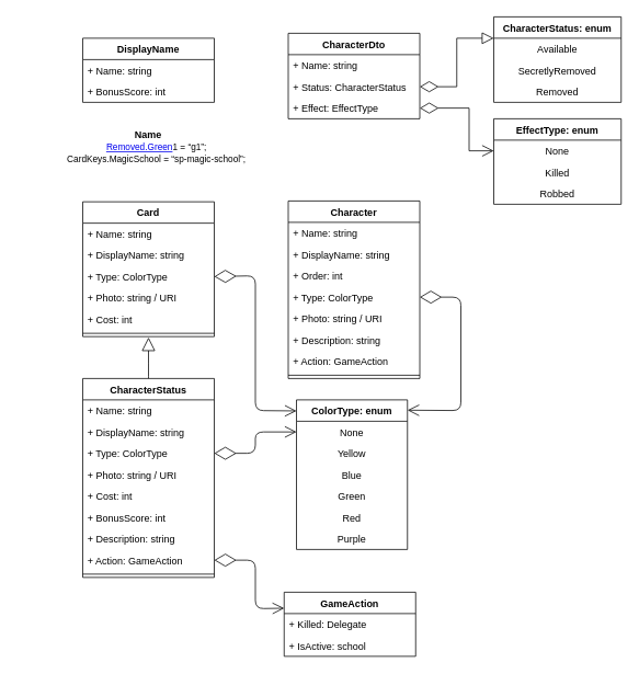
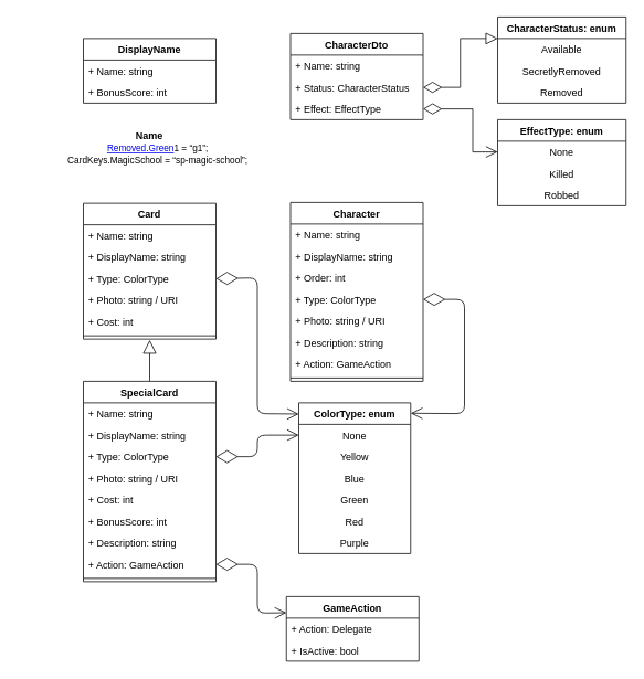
- <mxCell id="3" value="CharacterStatus" style="swimlane;fontStyle=1;align=center;verticalAlign=top;childLayout=stackLayout;horizontal=1;startSize=26;horizontalStack=0;resizeParent=1;resizeParentMax=0;resizeLast=0;collapsible=1;marginBottom=0;hachureGap=4;pointerEvents=0;" parent="1" vertex="1"><mxGeometry x="100" y="460" width="160" height="242" as="geometry" /></mxCell>
+ <mxCell id="3" value="SpecialCard" style="swimlane;fontStyle=1;align=center;verticalAlign=top;childLayout=stackLayout;horizontal=1;startSize=26;horizontalStack=0;resizeParent=1;resizeParentMax=0;resizeLast=0;collapsible=1;marginBottom=0;hachureGap=4;pointerEvents=0;" parent="1" vertex="1"><mxGeometry x="100" y="460" width="160" height="242" as="geometry" /></mxCell>
- <mxCell id="42" value="+ Killed: Delegate" style="text;strokeColor=none;fillColor=none;align=left;verticalAlign=top;spacingLeft=4;spacingRight=4;overflow=hidden;rotatable=0;points=[[0,0.5],[1,0.5]];portConstraint=eastwest;" vertex="1" parent="41"><mxGeometry y="26" width="160" height="26" as="geometry" /></mxCell>
+ <mxCell id="42" value="+ Action: Delegate" style="text;strokeColor=none;fillColor=none;align=left;verticalAlign=top;spacingLeft=4;spacingRight=4;overflow=hidden;rotatable=0;points=[[0,0.5],[1,0.5]];portConstraint=eastwest;" vertex="1" parent="41"><mxGeometry y="26" width="160" height="26" as="geometry" /></mxCell>
- <mxCell id="43" value="+ IsActive: school" style="text;strokeColor=none;fillColor=none;align=left;verticalAlign=top;spacingLeft=4;spacingRight=4;overflow=hidden;rotatable=0;points=[[0,0.5],[1,0.5]];portConstraint=eastwest;" vertex="1" parent="41"><mxGeometry y="52" width="160" height="26" as="geometry" /></mxCell>
+ <mxCell id="43" value="+ IsActive: bool" style="text;strokeColor=none;fillColor=none;align=left;verticalAlign=top;spacingLeft=4;spacingRight=4;overflow=hidden;rotatable=0;points=[[0,0.5],[1,0.5]];portConstraint=eastwest;" vertex="1" parent="41"><mxGeometry y="52" width="160" height="26" as="geometry" /></mxCell>
